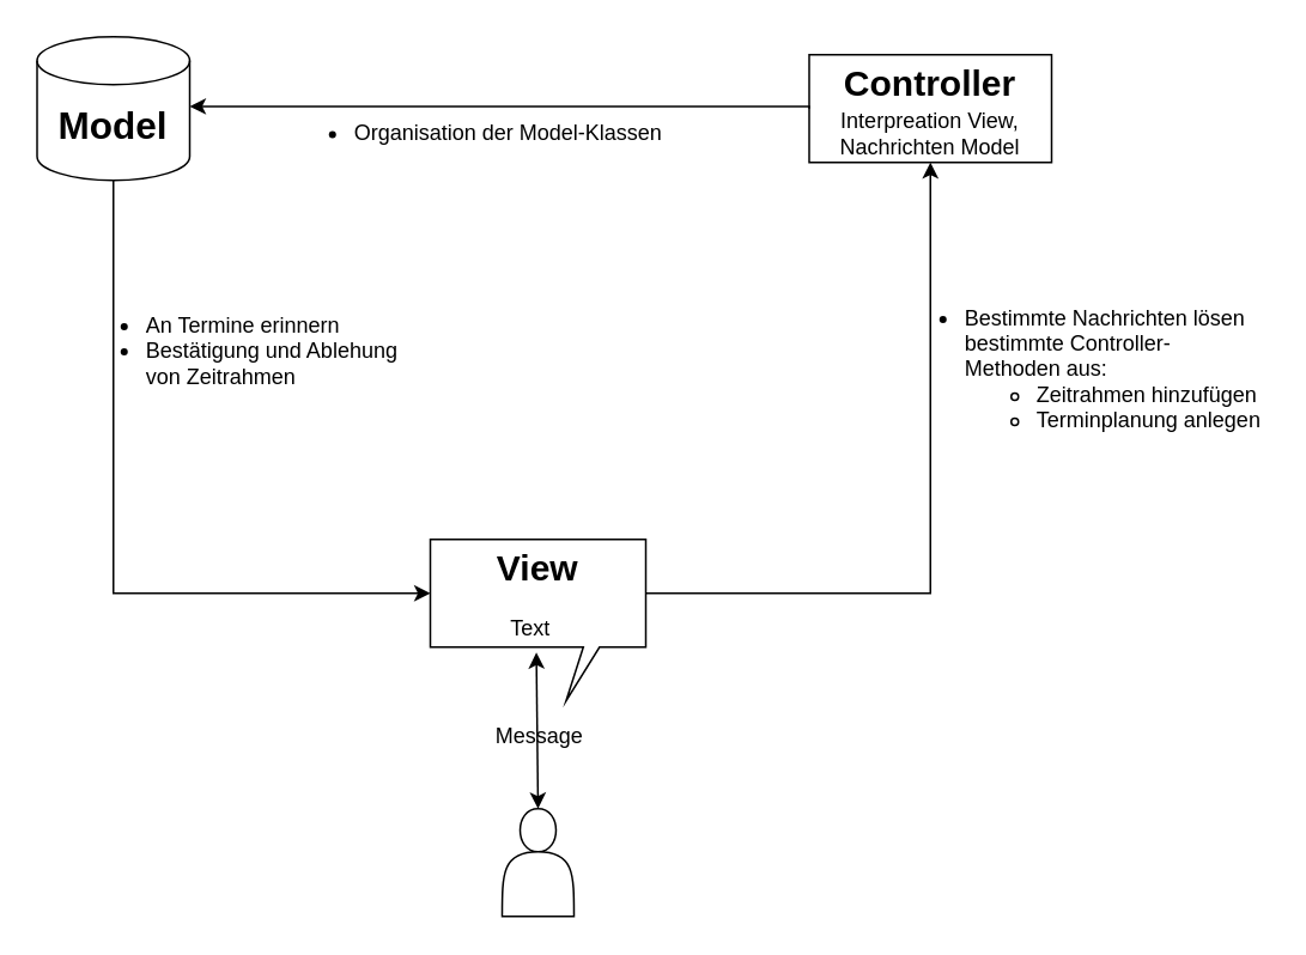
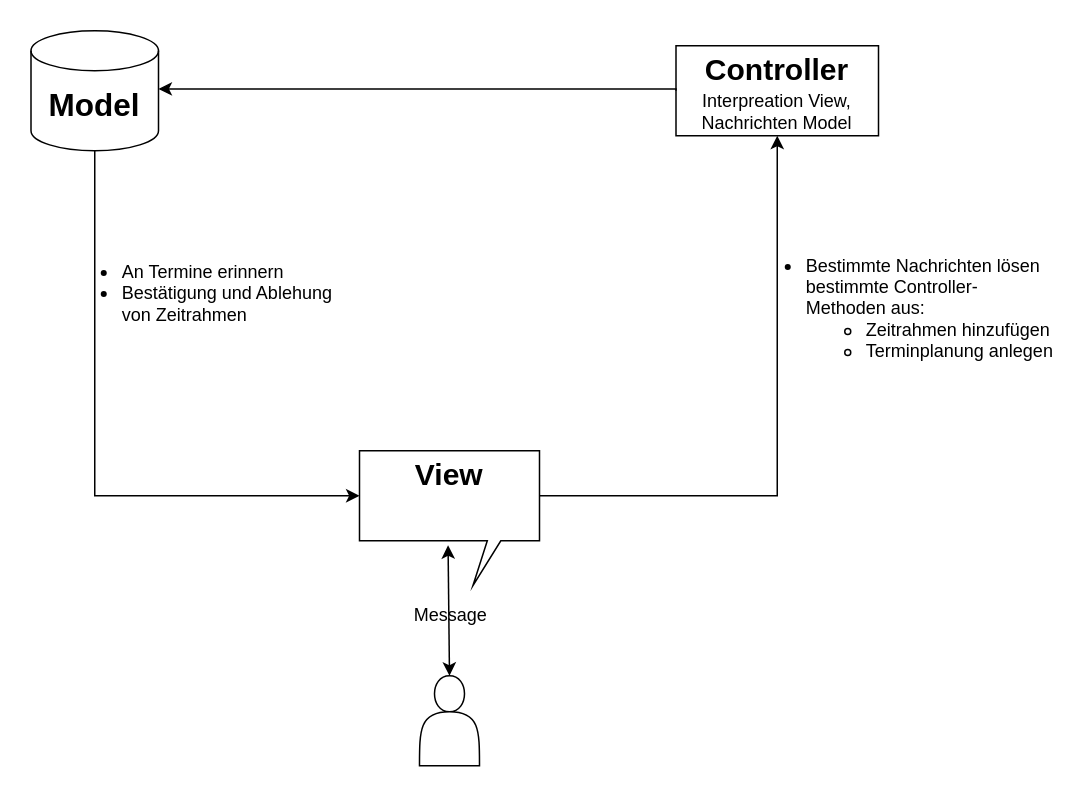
- <mxCell id="16" value="&lt;ul&gt;&lt;li&gt;Organisation der Model-Klassen&lt;br&gt;&lt;/li&gt;&lt;/ul&gt;" style="text;html=1;strokeColor=none;fillColor=none;align=left;verticalAlign=middle;whiteSpace=wrap;rounded=0;" vertex="1" parent="1"><mxGeometry x="155" y="47.5" width="230" height="52.5" as="geometry" /></mxCell>
- <mxCell id="18" value="Text" style="text;html=1;strokeColor=none;fillColor=none;align=center;verticalAlign=middle;whiteSpace=wrap;rounded=0;" vertex="1" parent="1"><mxGeometry x="275" y="340" width="40" height="20" as="geometry" /></mxCell>
